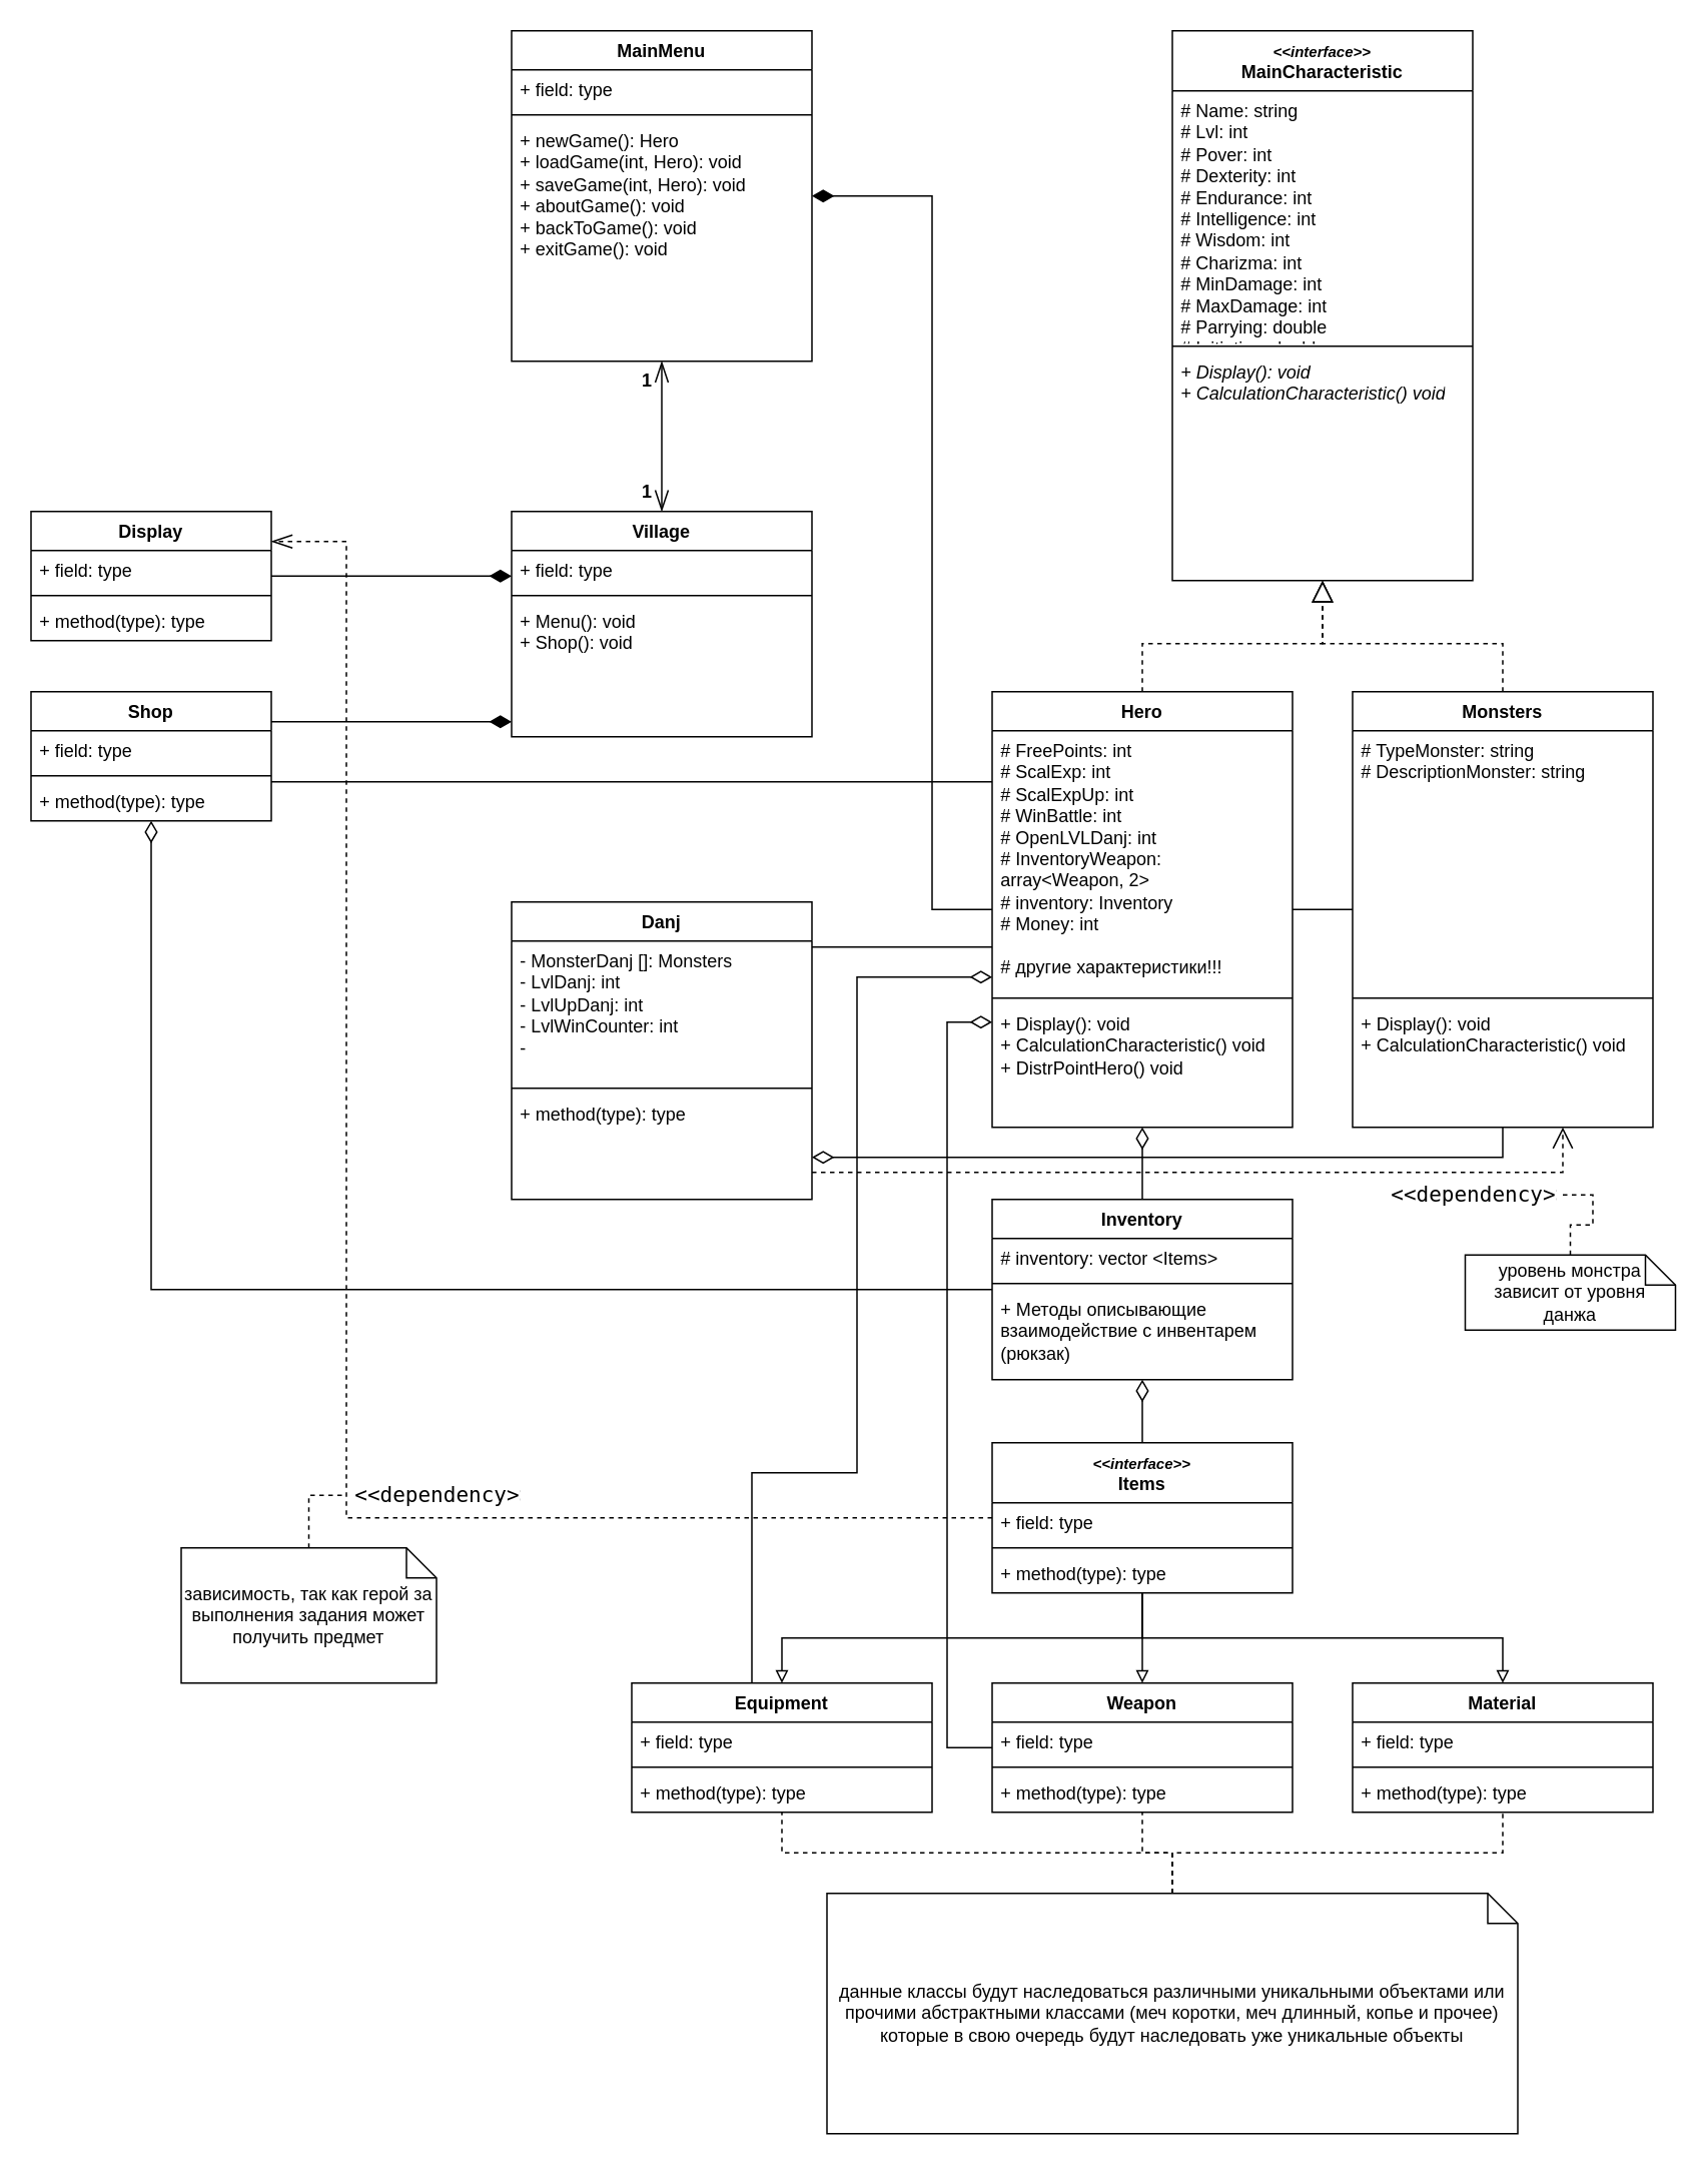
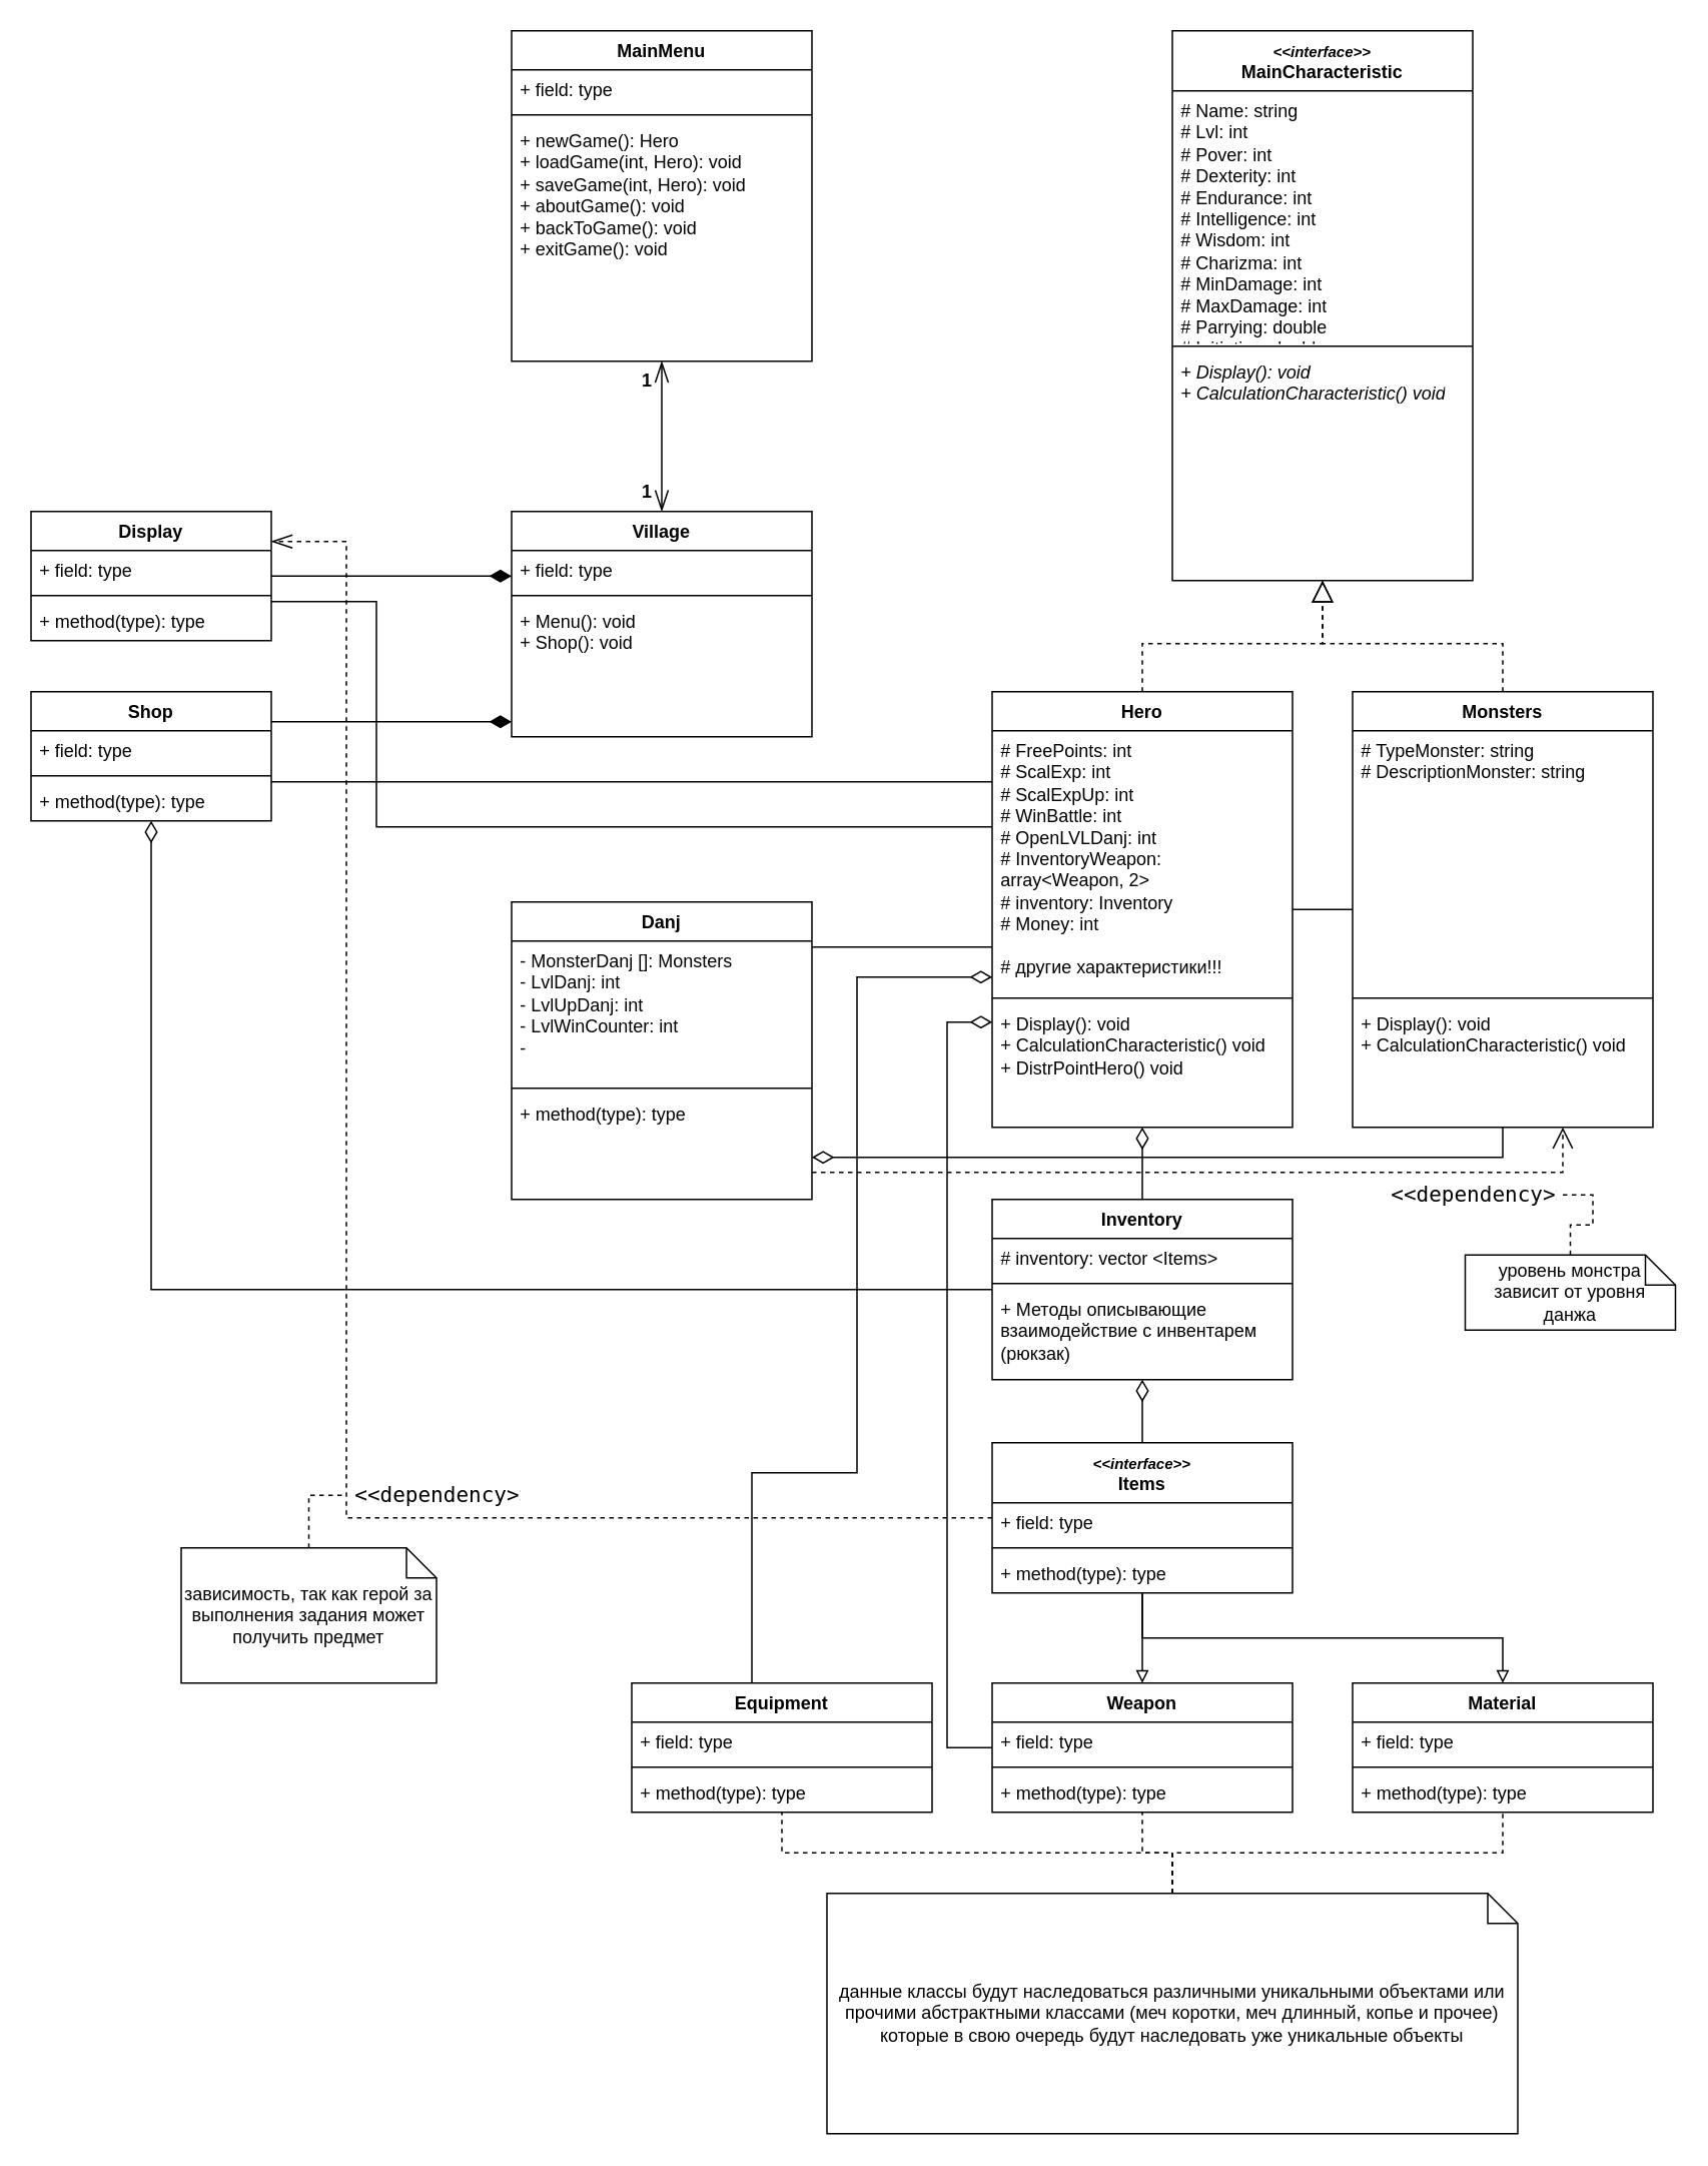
- <mxCell id="7" style="edgeStyle=orthogonalEdgeStyle;rounded=0;orthogonalLoop=1;jettySize=auto;html=1;endArrow=diamondThin;endFill=1;startSize=9;endSize=12;" edge="1" parent="1" source="11" target="22"><mxGeometry relative="1" as="geometry"><Array as="points"><mxPoint x="620" y="605" /><mxPoint x="620" y="130" /></Array></mxGeometry></mxCell>
+ <mxCell id="10" style="edgeStyle=orthogonalEdgeStyle;rounded=0;orthogonalLoop=1;jettySize=auto;html=1;endArrow=none;endFill=0;" edge="1" parent="1" source="11" target="64"><mxGeometry relative="1" as="geometry"><Array as="points"><mxPoint x="250" y="550" /><mxPoint x="250" y="400" /></Array></mxGeometry></mxCell>
- <mxCell id="43" style="edgeStyle=orthogonalEdgeStyle;rounded=0;orthogonalLoop=1;jettySize=auto;html=1;endArrow=block;endFill=0;" parent="1" source="45" target="59" edge="1"><mxGeometry relative="1" as="geometry"><Array as="points"><mxPoint x="760" y="1090" /><mxPoint x="520" y="1090" /></Array></mxGeometry></mxCell>
